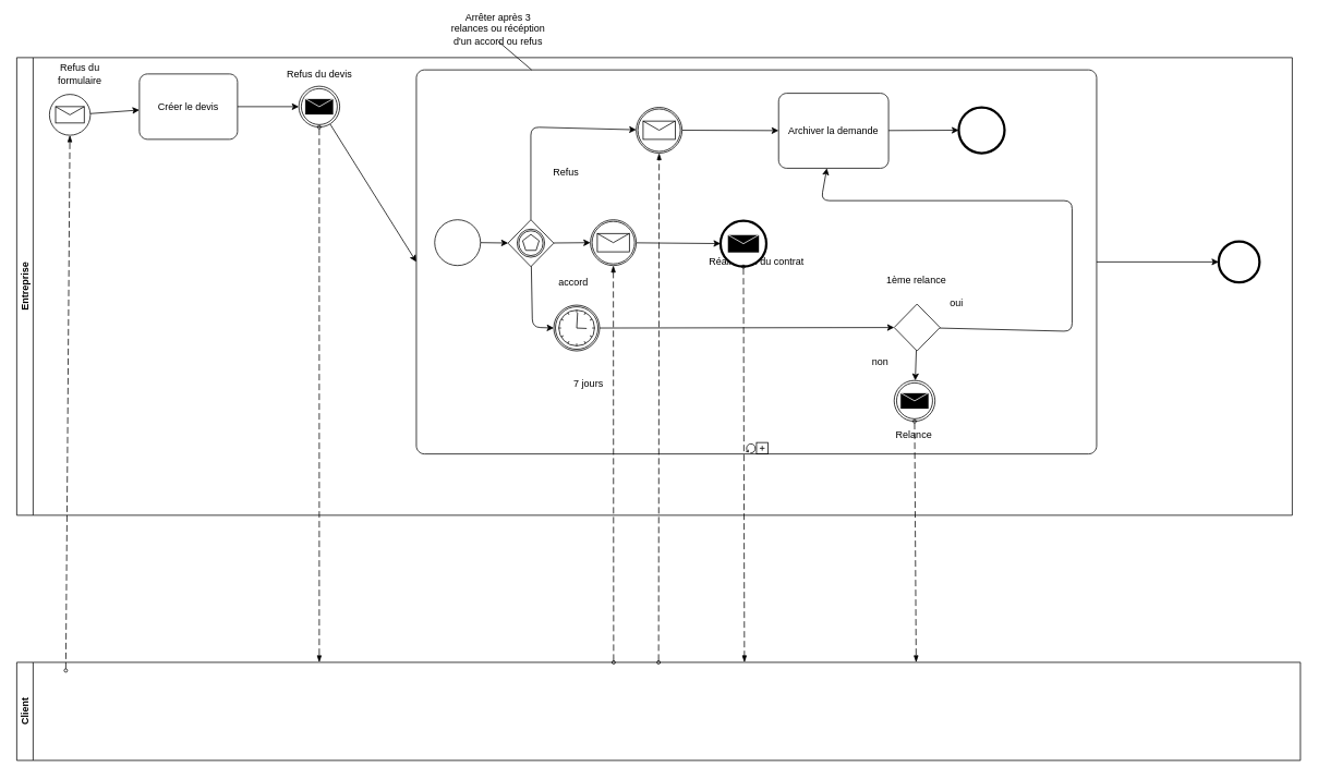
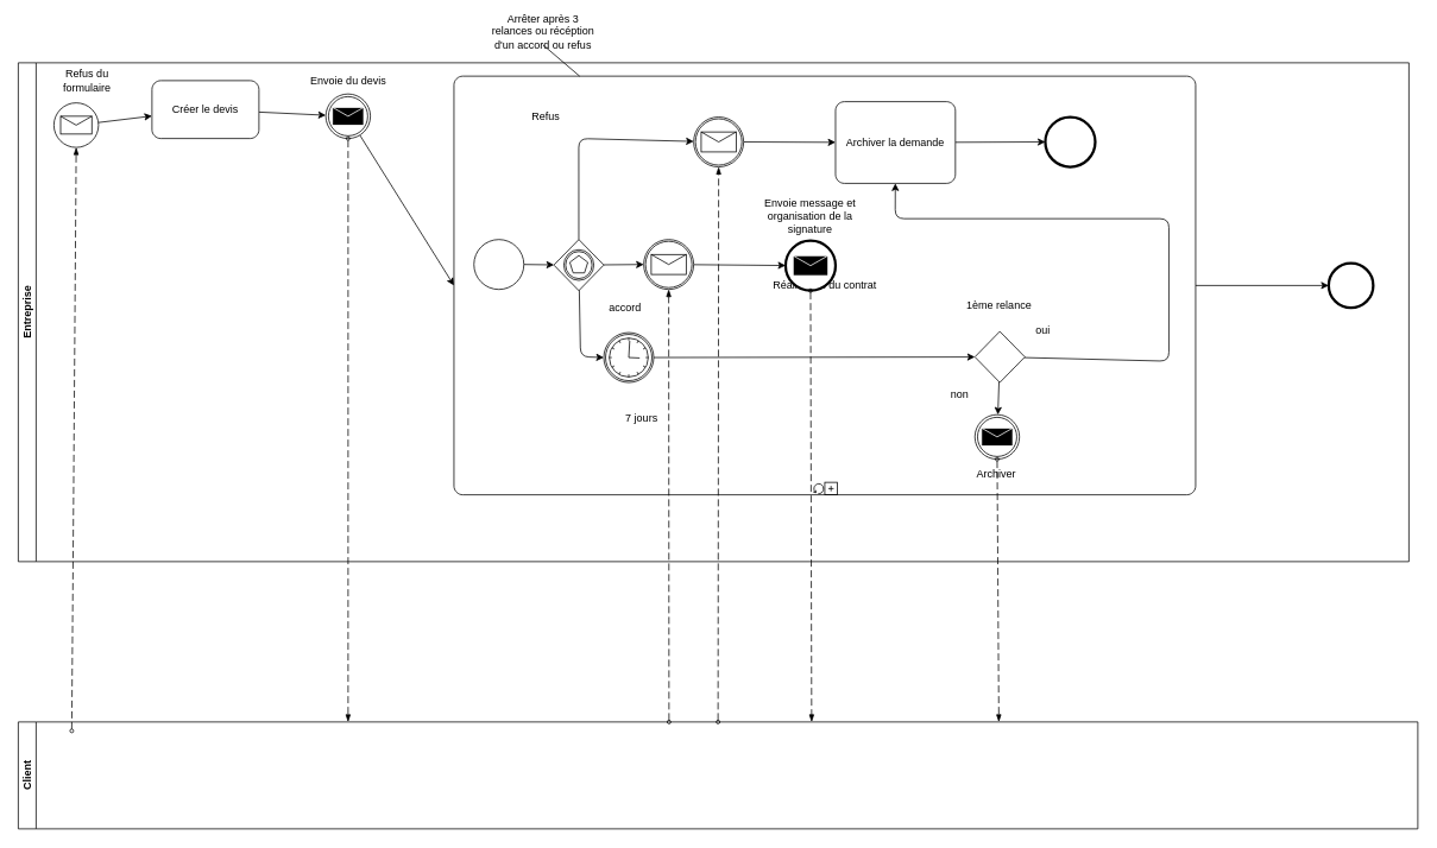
- <mxCell id="11" value="Refus du devis" style="text;html=1;align=center;verticalAlign=middle;resizable=0;points=[];autosize=1;strokeColor=none;fillColor=none;" vertex="1" parent="3"><mxGeometry x="315" y="5" width="110" height="30" as="geometry" /></mxCell>
+ <mxCell id="11" value="Envoie du devis" style="text;html=1;align=center;verticalAlign=middle;resizable=0;points=[];autosize=1;strokeColor=none;fillColor=none;" vertex="1" parent="3"><mxGeometry x="315" y="5" width="110" height="30" as="geometry" /></mxCell>
- <mxCell id="10" value="Créer le devis" style="points=[[0.25,0,0],[0.5,0,0],[0.75,0,0],[1,0.25,0],[1,0.5,0],[1,0.75,0],[0.75,1,0],[0.5,1,0],[0.25,1,0],[0,0.75,0],[0,0.5,0],[0,0.25,0]];shape=mxgraph.bpmn.task;whiteSpace=wrap;rectStyle=rounded;size=10;html=1;taskMarker=abstract;" vertex="1" parent="3"><mxGeometry x="150" y="20" width="120" height="80" as="geometry" /></mxCell>
+ <mxCell id="10" value="Créer le devis" style="points=[[0.25,0,0],[0.5,0,0],[0.75,0,0],[1,0.25,0],[1,0.5,0],[1,0.75,0],[0.75,1,0],[0.5,1,0],[0.25,1,0],[0,0.75,0],[0,0.5,0],[0,0.25,0]];shape=mxgraph.bpmn.task;whiteSpace=wrap;rectStyle=rounded;size=10;html=1;taskMarker=abstract;" vertex="1" parent="3"><mxGeometry x="150" y="20" width="120" height="65" as="geometry" /></mxCell>
- <mxCell id="26" value="Archiver la demande" style="points=[[0.25,0,0],[0.5,0,0],[0.75,0,0],[1,0.25,0],[1,0.5,0],[1,0.75,0],[0.75,1,0],[0.5,1,0],[0.25,1,0],[0,0.75,0],[0,0.5,0],[0,0.25,0]];shape=mxgraph.bpmn.task;whiteSpace=wrap;rectStyle=rounded;size=10;html=1;taskMarker=abstract;" vertex="1" parent="13"><mxGeometry x="443.046" y="28.659" width="134.465" height="91.707" as="geometry" /></mxCell>
+ <mxCell id="26" value="Archiver la demande" style="points=[[0.25,0,0],[0.5,0,0],[0.75,0,0],[1,0.25,0],[1,0.5,0],[1,0.75,0],[0.75,1,0],[0.5,1,0],[0.25,1,0],[0,0.75,0],[0,0.5,0],[0,0.25,0]];shape=mxgraph.bpmn.task;whiteSpace=wrap;rectStyle=rounded;size=10;html=1;taskMarker=abstract;" vertex="1" parent="13"><mxGeometry x="428.046" y="28.659" width="134.465" height="91.707" as="geometry" /></mxCell>
- <mxCell id="41" value="Refus" style="text;html=1;strokeColor=none;fillColor=none;align=center;verticalAlign=middle;whiteSpace=wrap;rounded=0;" vertex="1" parent="13"><mxGeometry x="152.9" y="110" width="60" height="30" as="geometry" /></mxCell>
+ <mxCell id="41" value="Refus" style="text;html=1;strokeColor=none;fillColor=none;align=center;verticalAlign=middle;whiteSpace=wrap;rounded=0;" vertex="1" parent="13"><mxGeometry x="72.9" y="30" width="60" height="30" as="geometry" /></mxCell>
+ <mxCell id="29" value="Envoie message et organisation de la signature" style="text;html=1;strokeColor=none;fillColor=none;align=center;verticalAlign=middle;whiteSpace=wrap;rounded=0;" vertex="1" parent="13"><mxGeometry x="342.325" y="139.999" width="115.415" height="34.39" as="geometry" /></mxCell>
- <mxCell id="37" value="Relance" style="text;html=1;strokeColor=none;fillColor=none;align=center;verticalAlign=middle;whiteSpace=wrap;rounded=0;" vertex="1" parent="13"><mxGeometry x="567.616" y="429.995" width="83.48" height="34.39" as="geometry" /></mxCell>
+ <mxCell id="37" value="Archiver" style="text;html=1;strokeColor=none;fillColor=none;align=center;verticalAlign=middle;whiteSpace=wrap;rounded=0;" vertex="1" parent="13"><mxGeometry x="567.616" y="429.995" width="83.48" height="34.39" as="geometry" /></mxCell>
